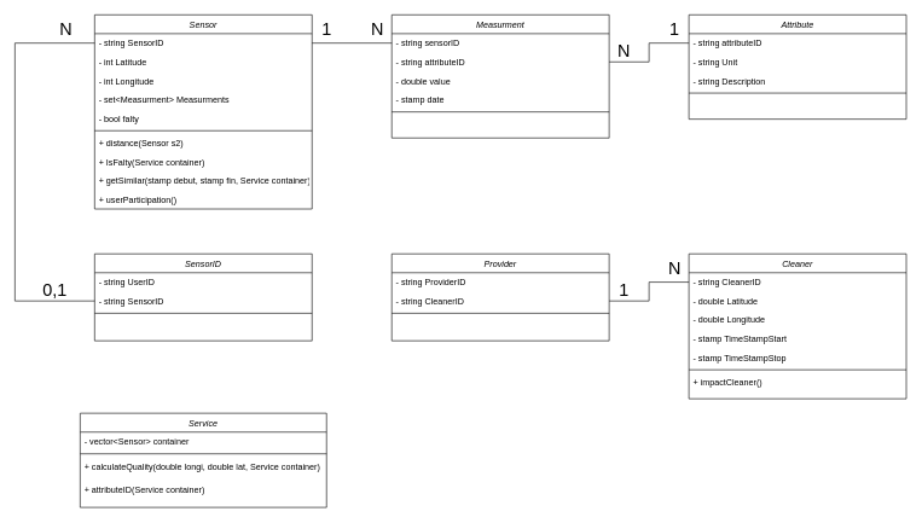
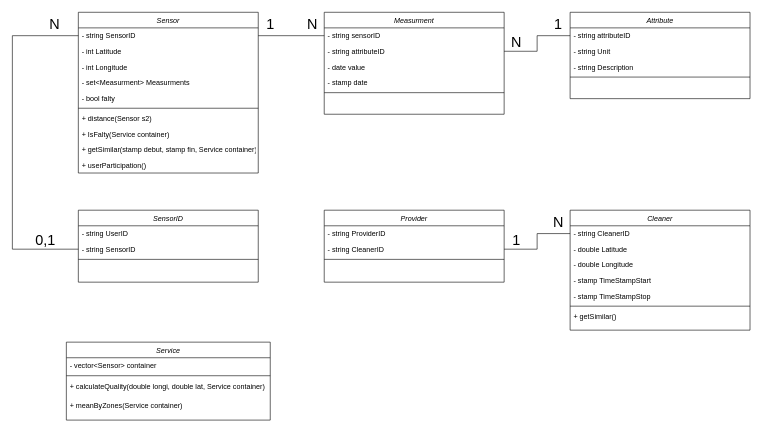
- <mxCell id="17" value="- double value" style="text;align=left;verticalAlign=top;spacingLeft=4;spacingRight=4;overflow=hidden;rotatable=0;points=[[0,0.5],[1,0.5]];portConstraint=eastwest;rounded=0;shadow=0;html=0;" vertex="1" parent="14"><mxGeometry y="78" width="300" height="26" as="geometry" /></mxCell>
+ <mxCell id="17" value="- date value" style="text;align=left;verticalAlign=top;spacingLeft=4;spacingRight=4;overflow=hidden;rotatable=0;points=[[0,0.5],[1,0.5]];portConstraint=eastwest;rounded=0;shadow=0;html=0;" vertex="1" parent="14"><mxGeometry y="78" width="300" height="26" as="geometry" /></mxCell>
- <mxCell id="44" value="+ impactCleaner()&#10;" style="text;align=left;verticalAlign=top;spacingLeft=4;spacingRight=4;overflow=hidden;rotatable=0;points=[[0,0.5],[1,0.5]];portConstraint=eastwest;" vertex="1" parent="37"><mxGeometry y="164" width="300" height="32" as="geometry" /></mxCell>
+ <mxCell id="44" value="+ getSimilar()&#10;" style="text;align=left;verticalAlign=top;spacingLeft=4;spacingRight=4;overflow=hidden;rotatable=0;points=[[0,0.5],[1,0.5]];portConstraint=eastwest;" vertex="1" parent="37"><mxGeometry y="164" width="300" height="32" as="geometry" /></mxCell>
- <mxCell id="49" value="+ attributeID(Service container)" style="text;align=left;verticalAlign=top;spacingLeft=4;spacingRight=4;overflow=hidden;rotatable=0;points=[[0,0.5],[1,0.5]];portConstraint=eastwest;" vertex="1" parent="45"><mxGeometry y="92" width="340" height="32" as="geometry" /></mxCell>
+ <mxCell id="49" value="+ meanByZones(Service container)" style="text;align=left;verticalAlign=top;spacingLeft=4;spacingRight=4;overflow=hidden;rotatable=0;points=[[0,0.5],[1,0.5]];portConstraint=eastwest;" vertex="1" parent="45"><mxGeometry y="92" width="340" height="32" as="geometry" /></mxCell>
